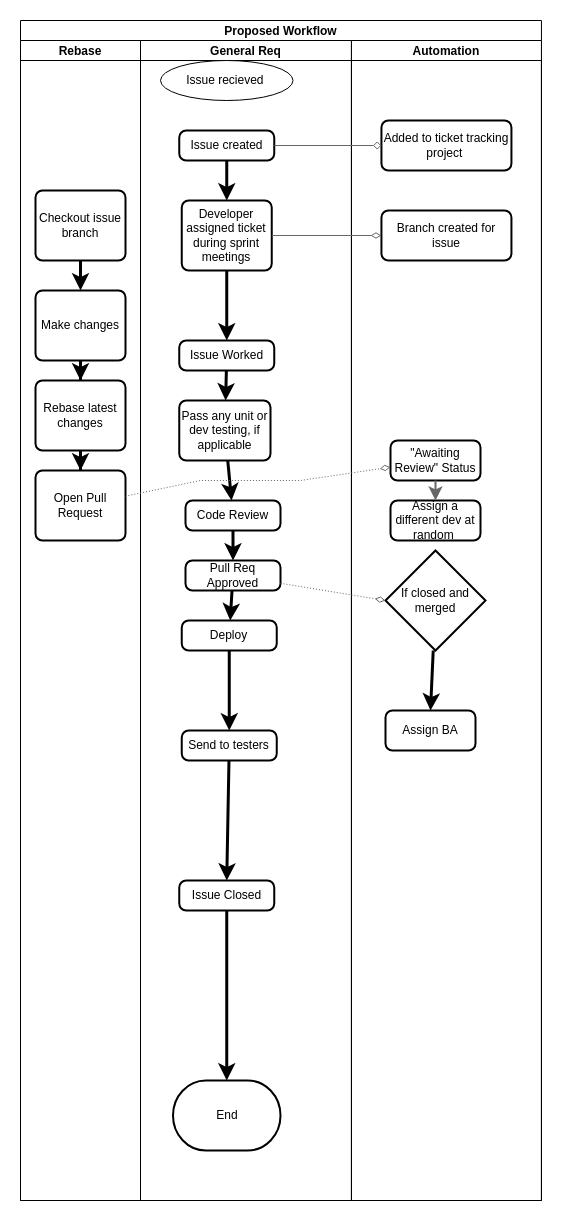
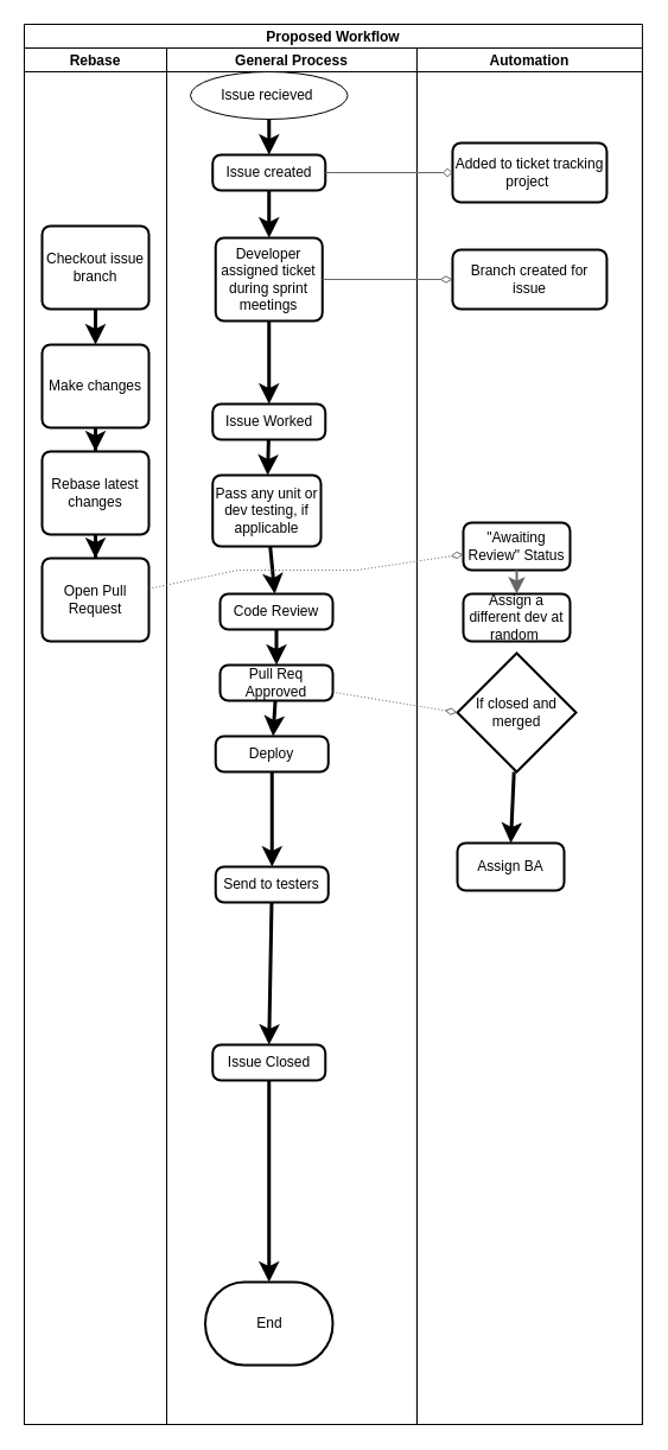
- <mxCell id="11" value="General Req" style="swimlane;startSize=20;glass=0;strokeWidth=1;strokeColor=#000000;" parent="2" vertex="1"><mxGeometry x="120" y="20" width="210.94" height="1160" as="geometry" /></mxCell>
+ <mxCell id="11" value="General Process" style="swimlane;startSize=20;glass=0;strokeWidth=1;strokeColor=#000000;" parent="2" vertex="1"><mxGeometry x="120" y="20" width="210.94" height="1160" as="geometry" /></mxCell>
+ <mxCell id="12" style="edgeStyle=orthogonalEdgeStyle;rounded=0;orthogonalLoop=1;jettySize=auto;html=1;entryX=0.5;entryY=0;entryDx=0;entryDy=0;endArrow=classic;endFill=1;endSize=8;strokeWidth=3;strokeColor=#000000;" parent="11" source="13" target="15" edge="1"><mxGeometry relative="1" as="geometry" /></mxCell>
